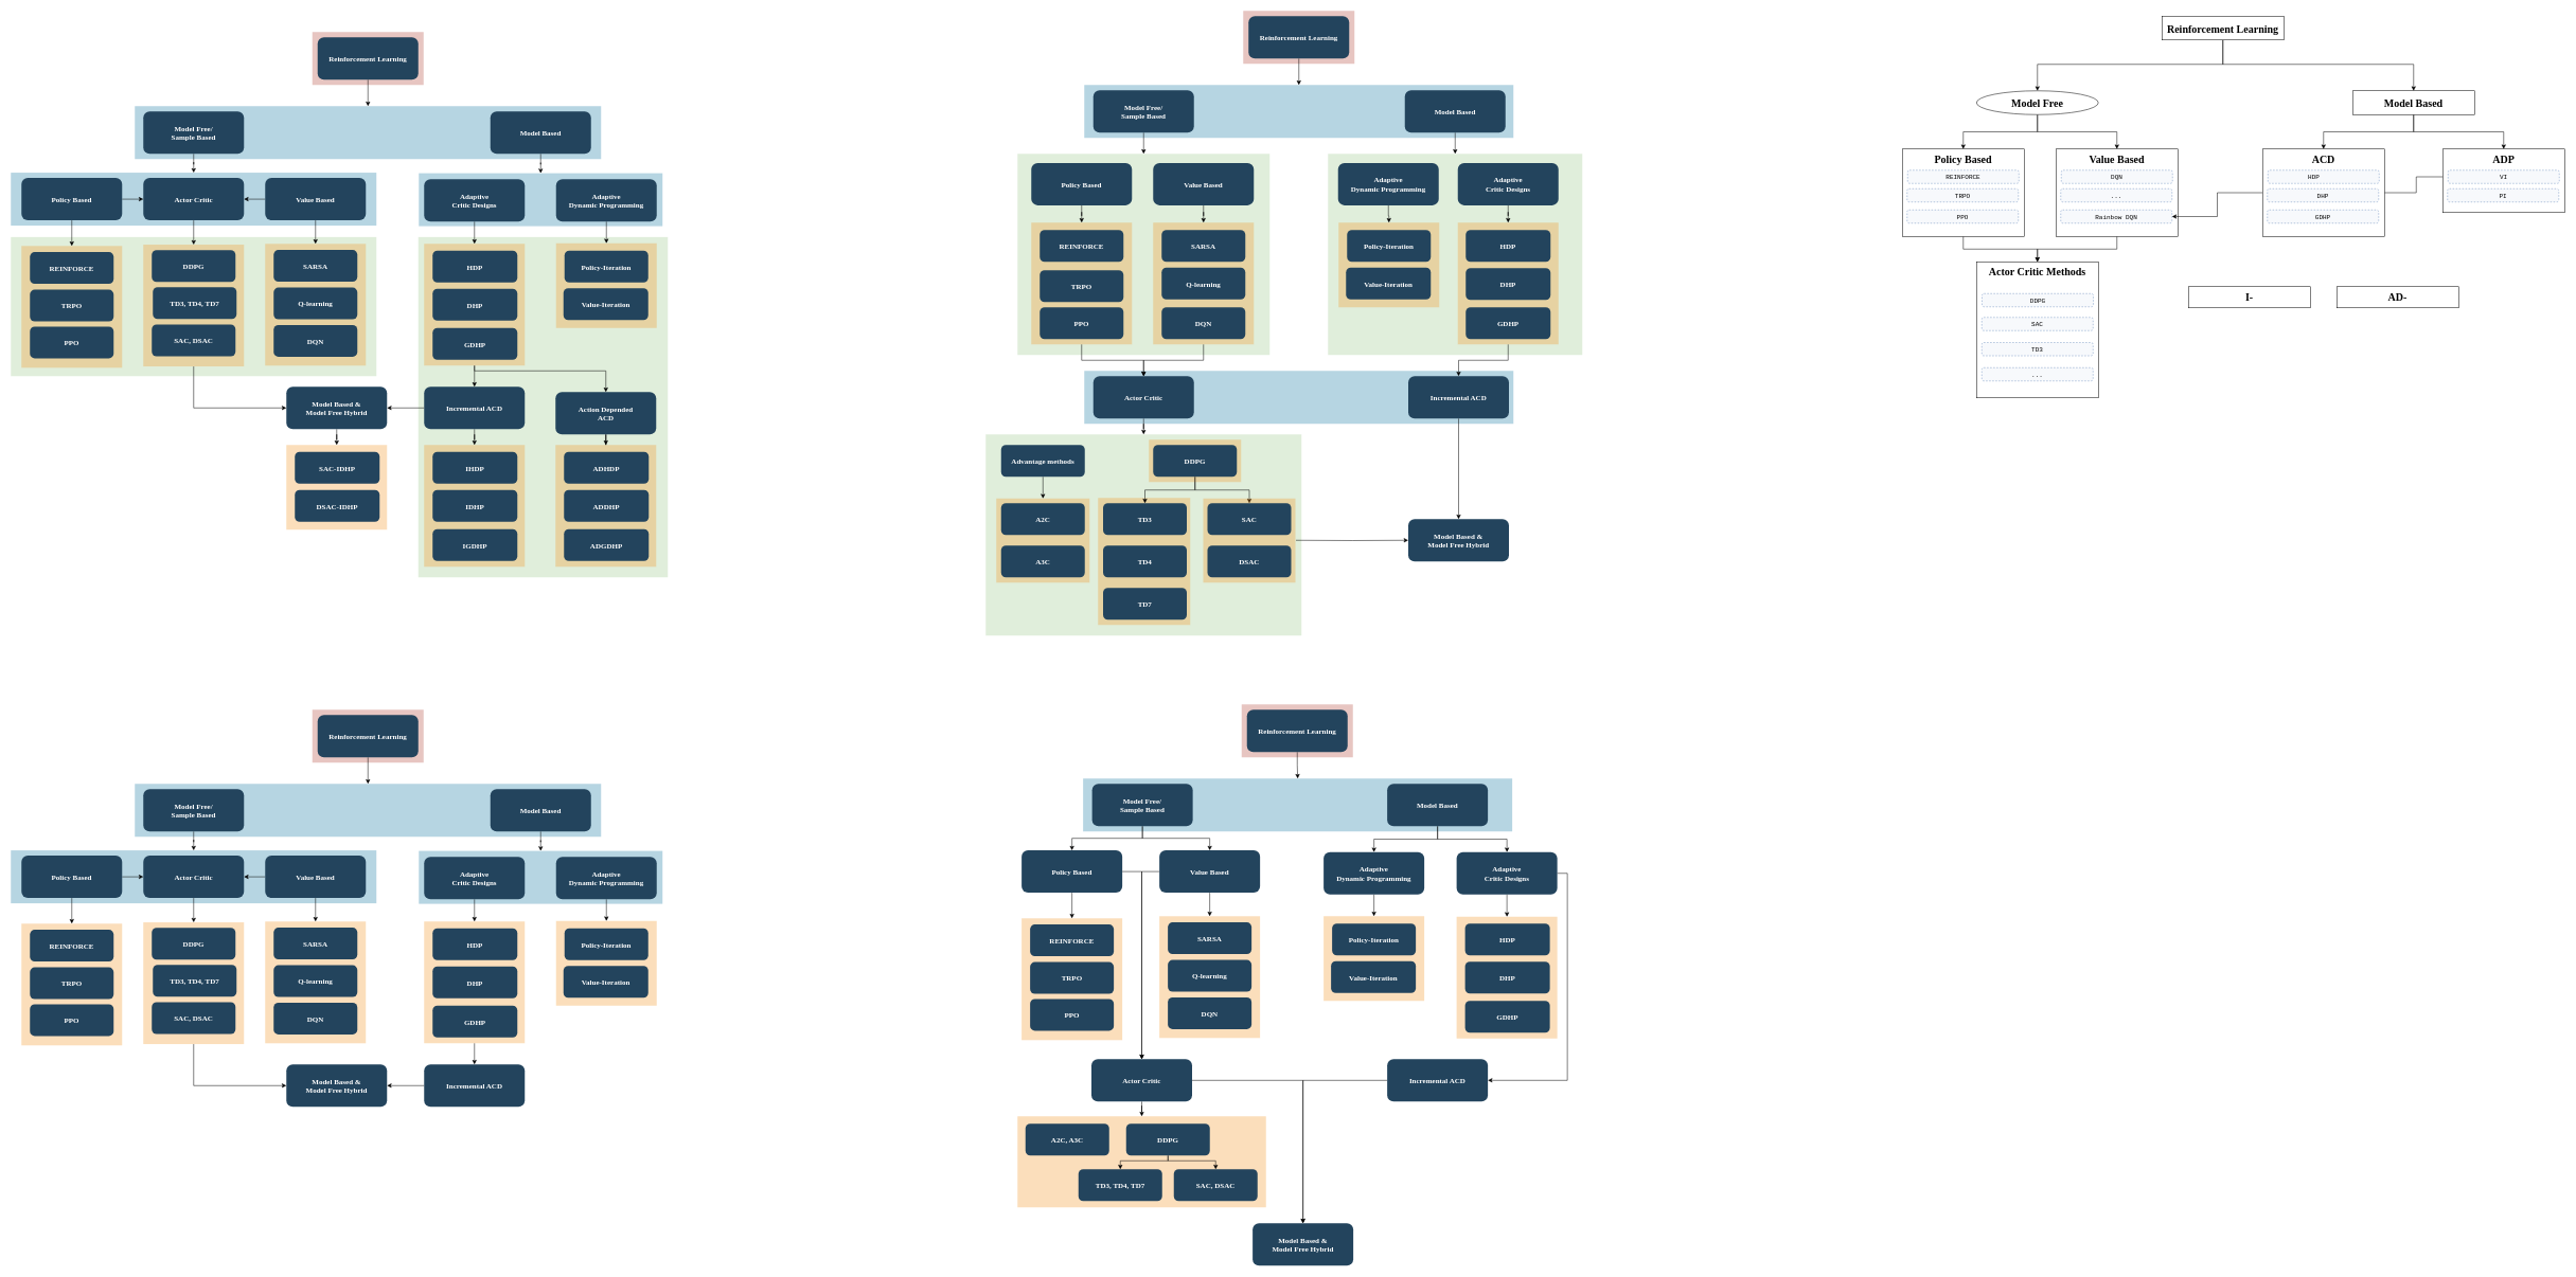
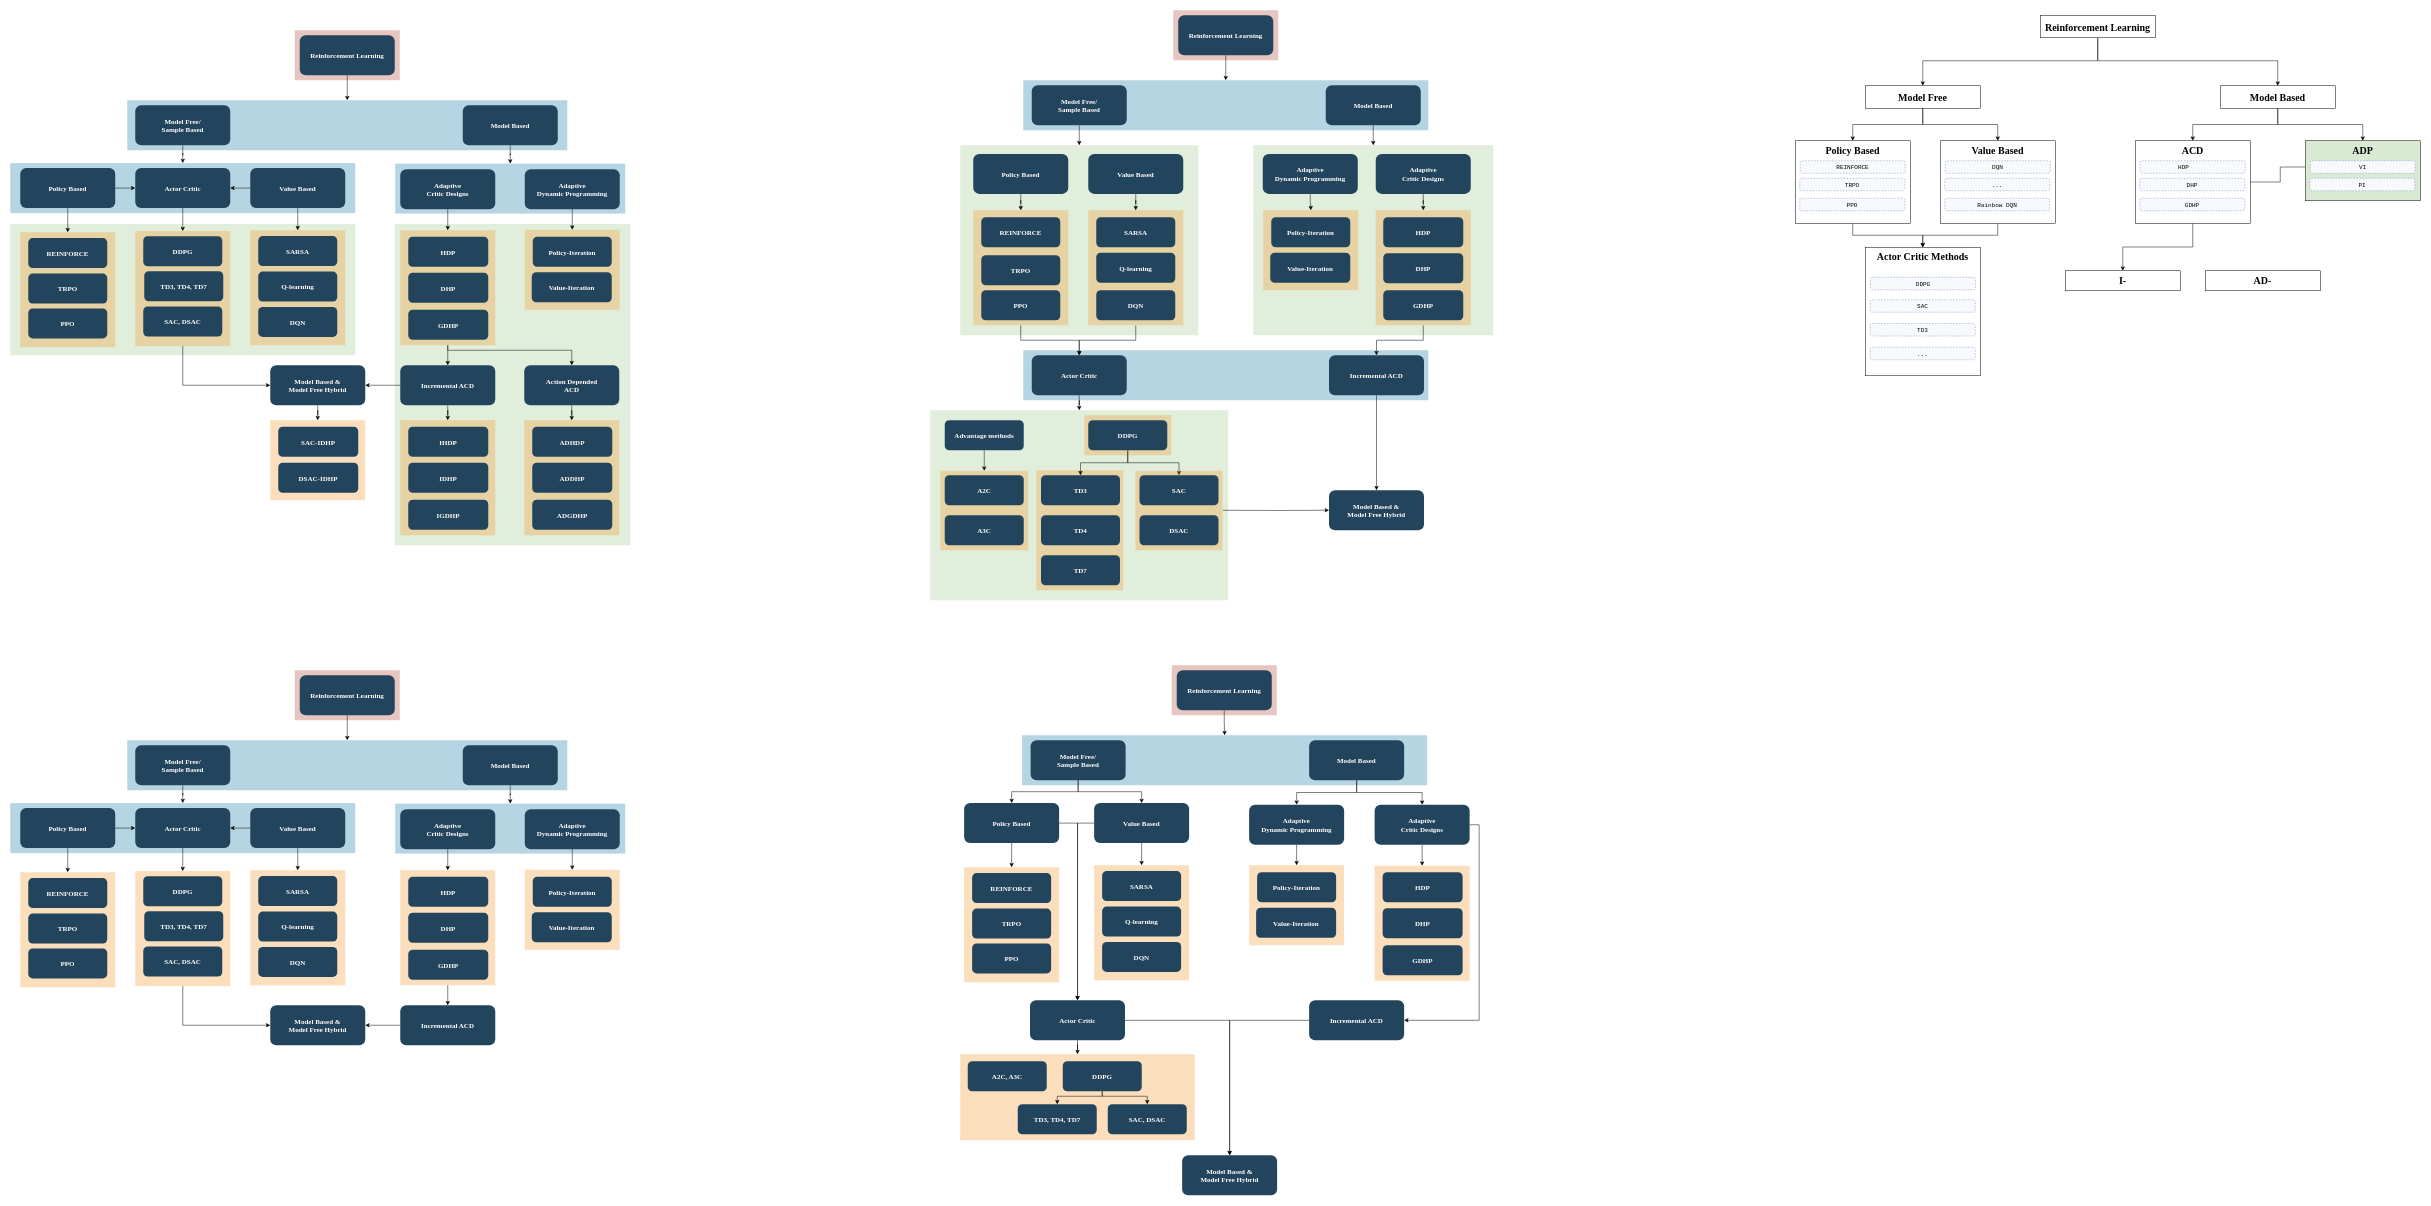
- <mxCell id="249" value="&lt;b&gt;&lt;font style=&quot;font-size: 20px;&quot; face=&quot;Times New Roman&quot;&gt;Model Free&lt;/font&gt;&lt;/b&gt;" style="ellipse;whiteSpace=wrap;html=1;verticalAlign=middle;" parent="1" vertex="1"><mxGeometry x="3730" y="171" width="230" height="45" as="geometry" /></mxCell>
+ <mxCell id="249" value="&lt;b&gt;&lt;font style=&quot;font-size: 20px;&quot; face=&quot;Times New Roman&quot;&gt;Model Free&lt;/font&gt;&lt;/b&gt;" style="rounded=0;whiteSpace=wrap;html=1;verticalAlign=middle;" parent="1" vertex="1"><mxGeometry x="3730" y="171" width="230" height="45" as="geometry" /></mxCell>
- <mxCell id="244" value="&lt;b&gt;&lt;font style=&quot;font-size: 20px;&quot; face=&quot;Times New Roman&quot;&gt;ADP&lt;/font&gt;&lt;/b&gt;" style="rounded=0;whiteSpace=wrap;html=1;verticalAlign=top;" parent="1" vertex="1"><mxGeometry x="4610" y="281" width="230" height="120" as="geometry" /></mxCell>
+ <mxCell id="244" value="&lt;b&gt;&lt;font style=&quot;font-size: 20px;&quot; face=&quot;Times New Roman&quot;&gt;ADP&lt;/font&gt;&lt;/b&gt;" style="rounded=0;whiteSpace=wrap;html=1;verticalAlign=top;fillColor=#d9ead3;" parent="1" vertex="1"><mxGeometry x="4610" y="281" width="230" height="120" as="geometry" /></mxCell>
- <mxCell id="236" style="edgeStyle=orthogonalEdgeStyle;rounded=0;orthogonalLoop=1;jettySize=auto;html=1;" parent="1" source="240" target="230" edge="1"><mxGeometry relative="1" as="geometry"><mxPoint x="4385.029" y="460.99" as="sourcePoint" /></mxGeometry></mxCell>
+ <mxCell id="236" style="edgeStyle=orthogonalEdgeStyle;rounded=0;orthogonalLoop=1;jettySize=auto;html=1;" parent="1" source="240" target="239" edge="1"><mxGeometry relative="1" as="geometry"><mxPoint x="4385.029" y="460.99" as="sourcePoint" /></mxGeometry></mxCell>
- <mxCell id="257" value="Action Depended&#10;ACD" style="rounded=1;fillColor=#23445D;gradientColor=none;strokeColor=none;fontColor=#FFFFFF;fontStyle=1;fontFamily=Tahoma;fontSize=14" vertex="1" parent="1"><mxGeometry x="1048" y="740" width="190" height="80" as="geometry" /></mxCell>
+ <mxCell id="257" value="Action Depended&#10;ACD" style="rounded=1;fillColor=#23445D;gradientColor=none;strokeColor=none;fontColor=#FFFFFF;fontStyle=1;fontFamily=Tahoma;fontSize=14" vertex="1" parent="1"><mxGeometry x="1048" y="730" width="190" height="80" as="geometry" /></mxCell>
